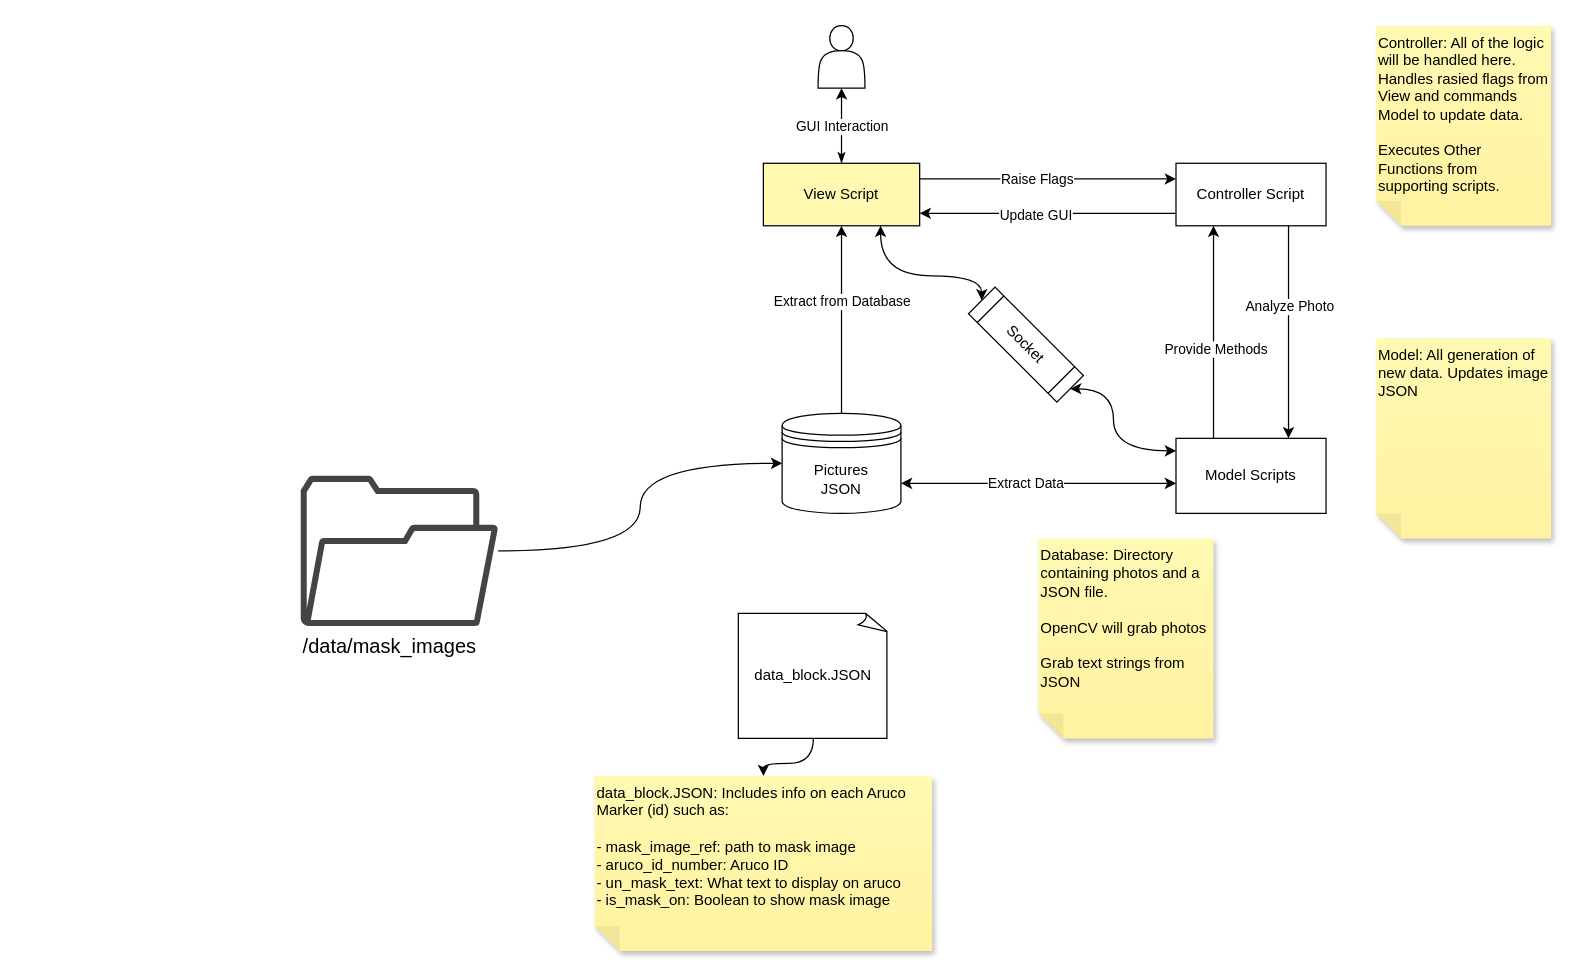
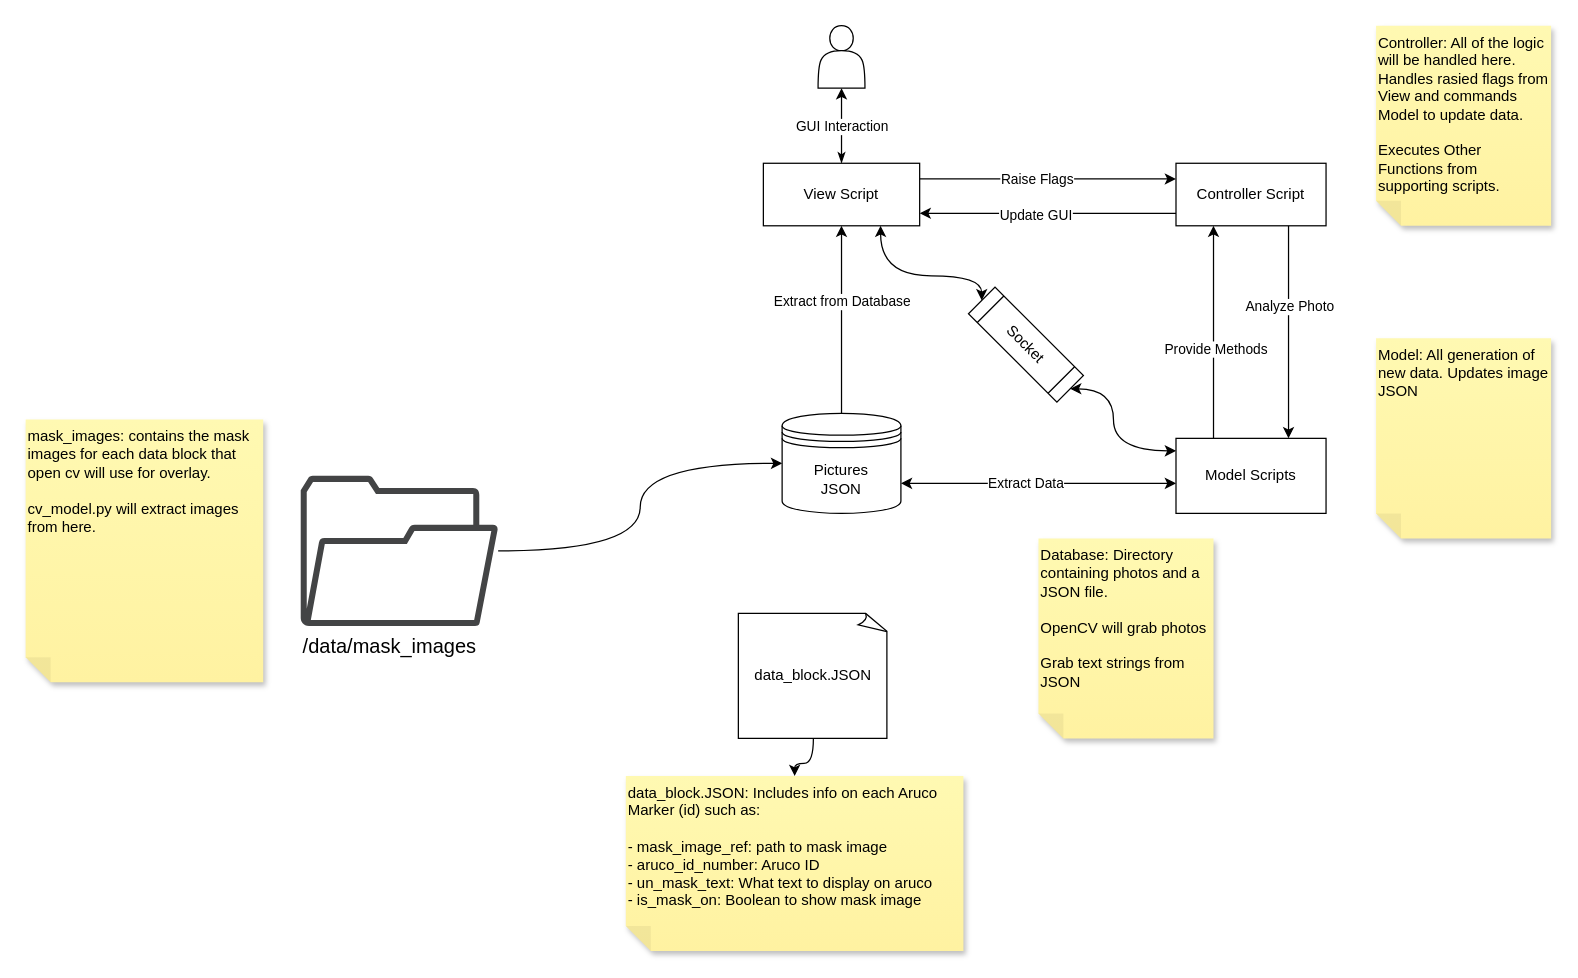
- <mxCell id="7" value="View Script" style="rounded=0;whiteSpace=wrap;html=1;fillColor=#fff9b2;" parent="1" vertex="1"><mxGeometry x="610" y="130" width="125" height="50" as="geometry" /></mxCell>
+ <mxCell id="7" value="View Script" style="rounded=0;whiteSpace=wrap;html=1;" parent="1" vertex="1"><mxGeometry x="610" y="130" width="125" height="50" as="geometry" /></mxCell>
+ <mxCell id="29" value="mask_images: contains the mask images for each data block that open cv will use for overlay.&amp;nbsp;&lt;br&gt;&lt;br&gt;cv_model.py will extract images from here.&amp;nbsp;" style="shape=note;whiteSpace=wrap;html=1;backgroundOutline=1;fontColor=#000000;darkOpacity=0.05;fillColor=#FFF9B2;strokeColor=none;fillStyle=solid;direction=west;gradientDirection=north;gradientColor=#FFF2A1;shadow=1;size=20;pointerEvents=1;align=left;verticalAlign=top;" parent="1" vertex="1"><mxGeometry x="20" y="335" width="190" height="210" as="geometry" /></mxCell>
- <mxCell id="30" value="data_block.JSON: Includes info on each Aruco Marker (id) such as:&lt;br&gt;&lt;br&gt;- mask_image_ref: path to mask image&lt;br&gt;- aruco_id_number: Aruco ID&amp;nbsp;&lt;br&gt;- un_mask_text: What text to display on aruco&lt;br&gt;- is_mask_on: Boolean to show mask image" style="shape=note;whiteSpace=wrap;html=1;backgroundOutline=1;fontColor=#000000;darkOpacity=0.05;fillColor=#FFF9B2;strokeColor=none;fillStyle=solid;direction=west;gradientDirection=north;gradientColor=#FFF2A1;shadow=1;size=20;pointerEvents=1;align=left;verticalAlign=top;" vertex="1" parent="1"><mxGeometry x="475" y="620" width="270" height="140" as="geometry" /></mxCell>
+ <mxCell id="30" value="data_block.JSON: Includes info on each Aruco Marker (id) such as:&lt;br&gt;&lt;br&gt;- mask_image_ref: path to mask image&lt;br&gt;- aruco_id_number: Aruco ID&amp;nbsp;&lt;br&gt;- un_mask_text: What text to display on aruco&lt;br&gt;- is_mask_on: Boolean to show mask image" style="shape=note;whiteSpace=wrap;html=1;backgroundOutline=1;fontColor=#000000;darkOpacity=0.05;fillColor=#FFF9B2;strokeColor=none;fillStyle=solid;direction=west;gradientDirection=north;gradientColor=#FFF2A1;shadow=1;size=20;pointerEvents=1;align=left;verticalAlign=top;" vertex="1" parent="1"><mxGeometry x="500" y="620" width="270" height="140" as="geometry" /></mxCell>
